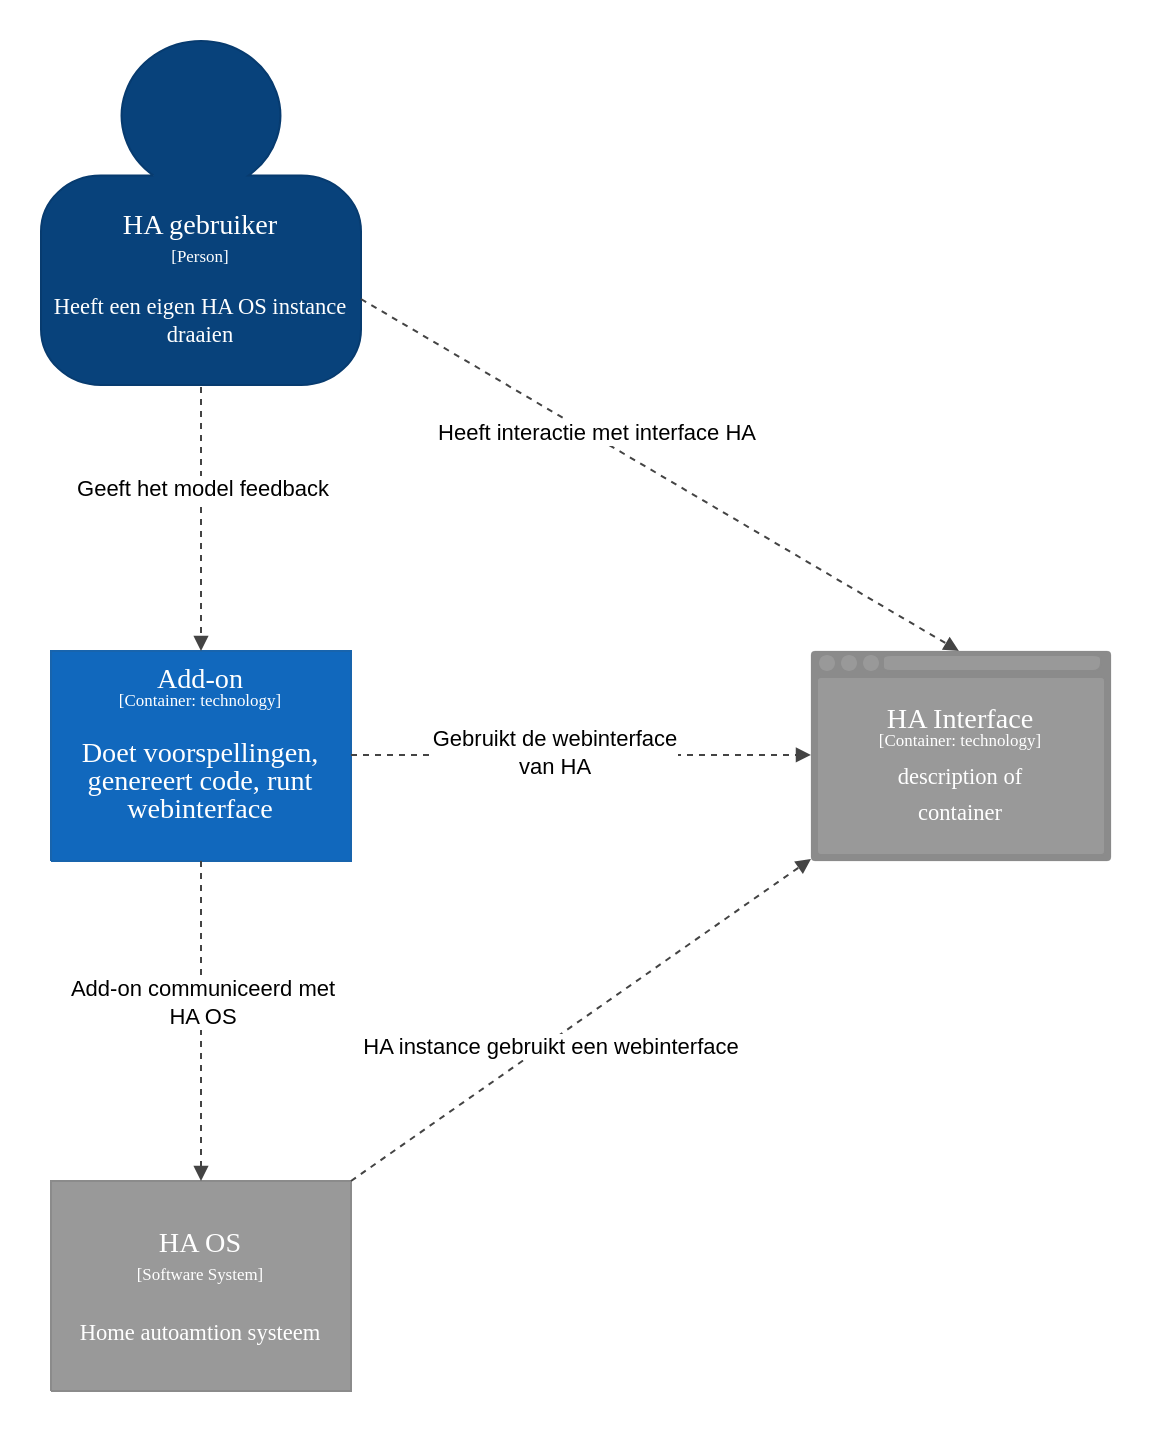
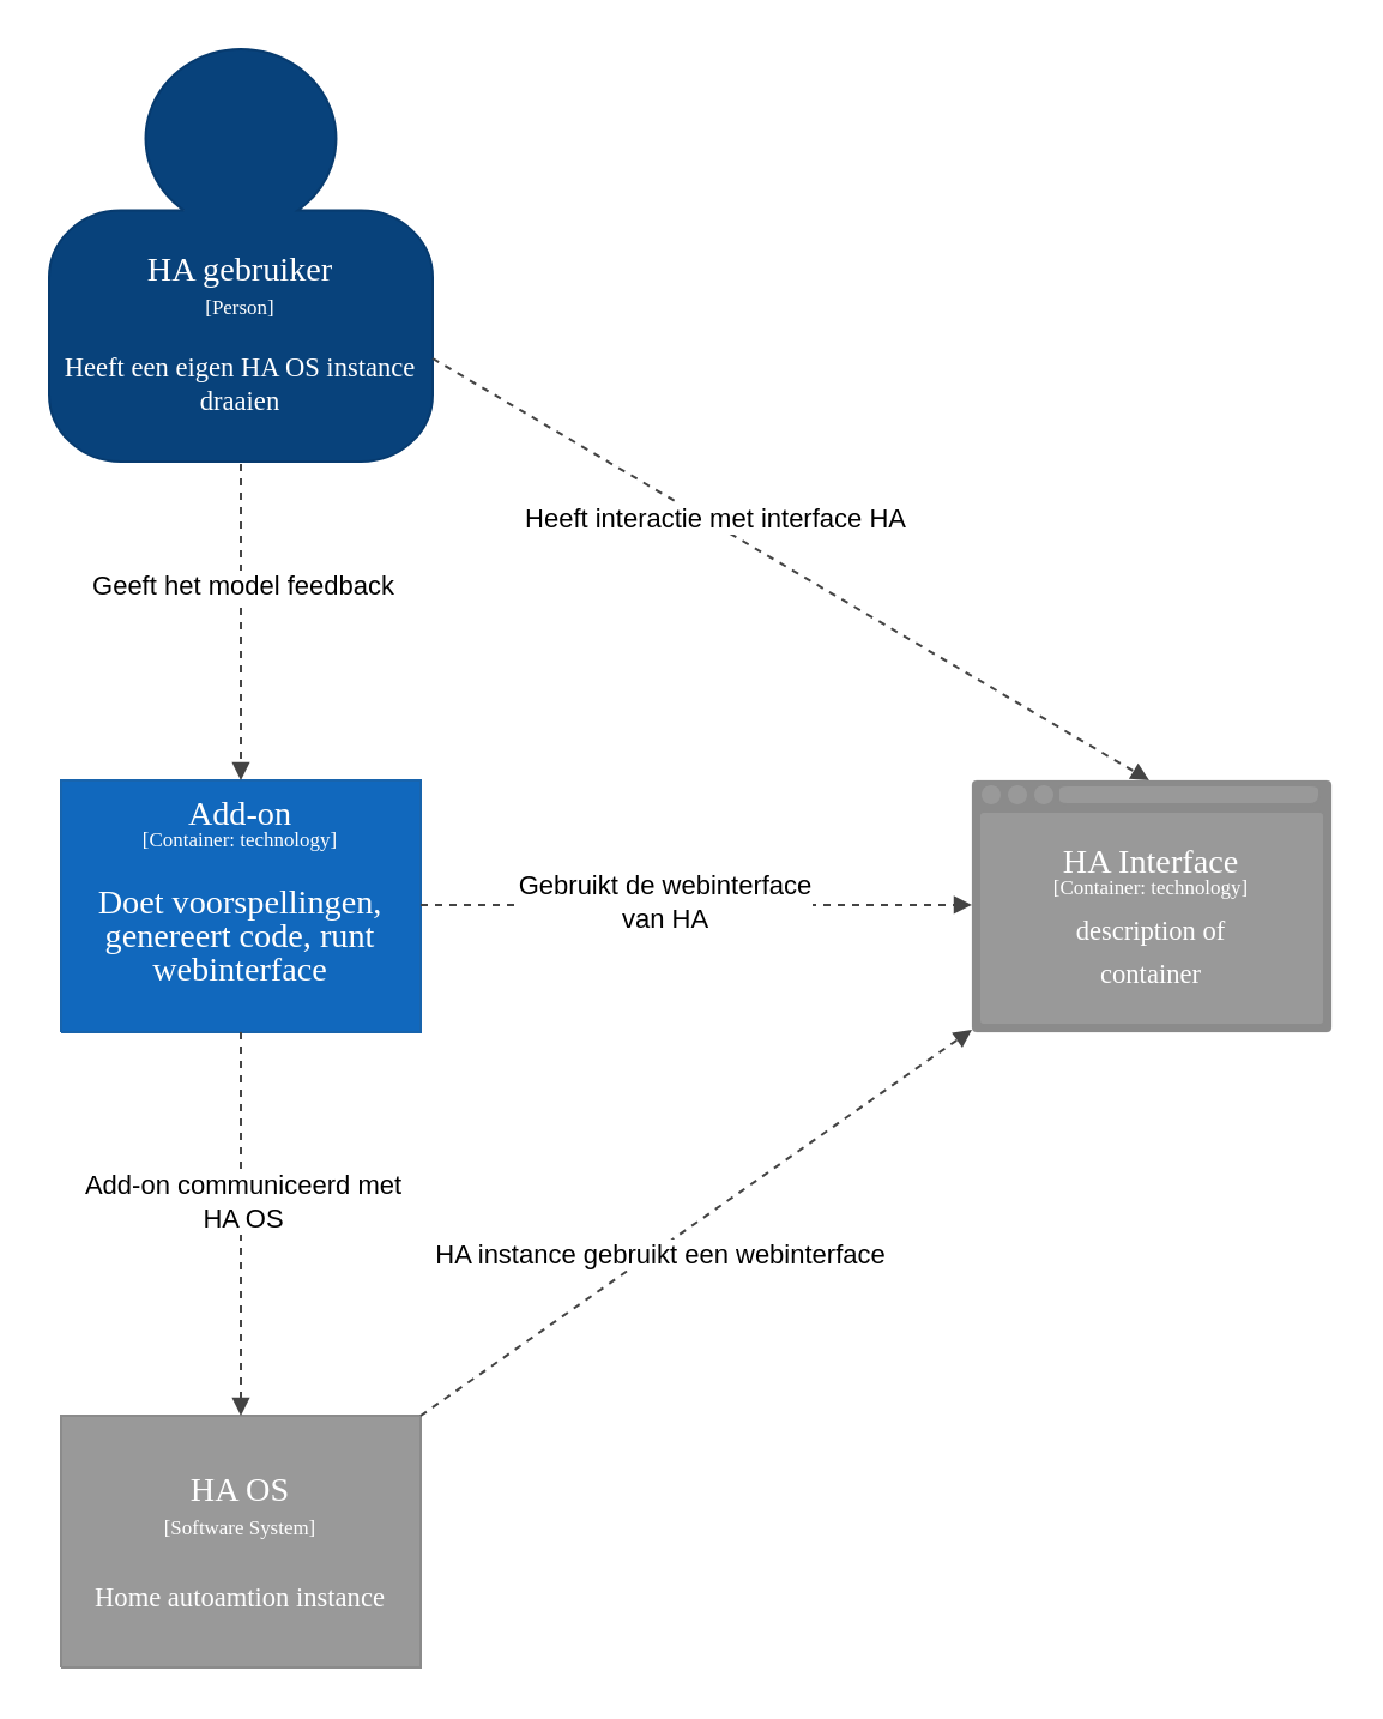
- <mxCell id="5" value="&lt;div style=&quot;&quot;&gt;&lt;p style=&quot;text-align: center; margin: 0px; text-indent: 0px; vertical-align: middle; direction: ltr;&quot;&gt;&lt;font style=&quot;font-size: 14.11px; font-family: Calibri; color: rgb(255, 255, 255); direction: ltr; letter-spacing: 0px; line-height: 100%; opacity: 1;&quot;&gt;HA OS&lt;br&gt;&lt;/font&gt;&lt;font style=&quot;font-size: 8.47px; font-family: Themed; color: rgb(255, 255, 255); direction: ltr; letter-spacing: 0px; line-height: 100%; opacity: 1;&quot;&gt;[Software System]&lt;br&gt;&lt;/font&gt;&lt;font style=&quot;font-size: 14.11px; font-family: Themed; color: rgb(255, 255, 255); direction: ltr; letter-spacing: 0px; line-height: 100%; opacity: 1;&quot;&gt;&lt;br&gt;&lt;/font&gt;&lt;font face=&quot;Themed&quot; color=&quot;#ffffff&quot;&gt;&lt;span style=&quot;font-size: 11.29px;&quot;&gt;Home autoamtion systeem&lt;/span&gt;&lt;/font&gt;&lt;/p&gt;&lt;/div&gt;" style="verticalAlign=middle;align=center;overflow=width;vsdxID=3;fillColor=#999999;gradientColor=none;shape=stencil(nZBLDoAgDERP0z3SIyjew0SURgSD+Lu9kMZoXLhwN9O+tukAlrNpJg1SzDH4QW/URgNYgZTkjA4UkwJUgGXng+6DX1zLfmoymdXo17xh5zmRJ6Q42BWCfc2oJfdAr+Yv+AP9Cb7OJ3H/2JG1HNGz/84klThPVCc=);strokeColor=#8b8b8b;points=[];labelBackgroundColor=none;rounded=0;html=1;whiteSpace=wrap;" parent="1" vertex="1"><mxGeometry x="25" y="590" width="150" height="105" as="geometry" /></mxCell>
+ <mxCell id="5" value="&lt;div style=&quot;&quot;&gt;&lt;p style=&quot;text-align: center; margin: 0px; text-indent: 0px; vertical-align: middle; direction: ltr;&quot;&gt;&lt;font style=&quot;font-size: 14.11px; font-family: Calibri; color: rgb(255, 255, 255); direction: ltr; letter-spacing: 0px; line-height: 100%; opacity: 1;&quot;&gt;HA OS&lt;br&gt;&lt;/font&gt;&lt;font style=&quot;font-size: 8.47px; font-family: Themed; color: rgb(255, 255, 255); direction: ltr; letter-spacing: 0px; line-height: 100%; opacity: 1;&quot;&gt;[Software System]&lt;br&gt;&lt;/font&gt;&lt;font style=&quot;font-size: 14.11px; font-family: Themed; color: rgb(255, 255, 255); direction: ltr; letter-spacing: 0px; line-height: 100%; opacity: 1;&quot;&gt;&lt;br&gt;&lt;/font&gt;&lt;font face=&quot;Themed&quot; color=&quot;#ffffff&quot;&gt;&lt;span style=&quot;font-size: 11.29px;&quot;&gt;Home autoamtion instance&lt;/span&gt;&lt;/font&gt;&lt;/p&gt;&lt;/div&gt;" style="verticalAlign=middle;align=center;overflow=width;vsdxID=3;fillColor=#999999;gradientColor=none;shape=stencil(nZBLDoAgDERP0z3SIyjew0SURgSD+Lu9kMZoXLhwN9O+tukAlrNpJg1SzDH4QW/URgNYgZTkjA4UkwJUgGXng+6DX1zLfmoymdXo17xh5zmRJ6Q42BWCfc2oJfdAr+Yv+AP9Cb7OJ3H/2JG1HNGz/84klThPVCc=);strokeColor=#8b8b8b;points=[];labelBackgroundColor=none;rounded=0;html=1;whiteSpace=wrap;" parent="1" vertex="1"><mxGeometry x="25" y="590" width="150" height="105" as="geometry" /></mxCell>
